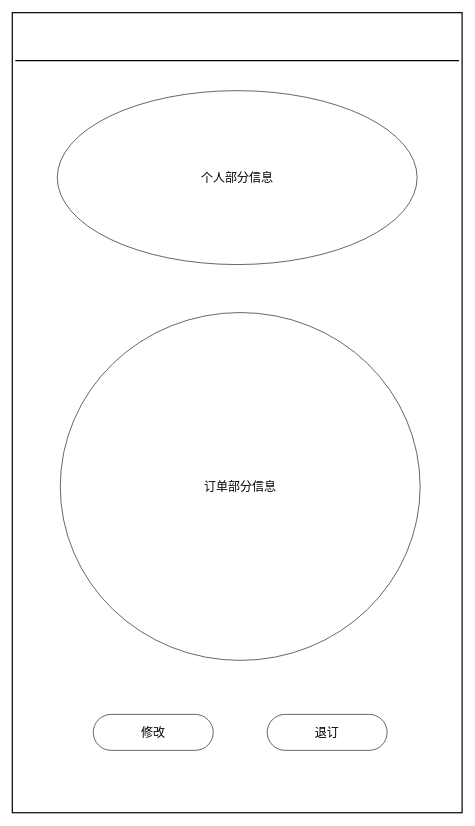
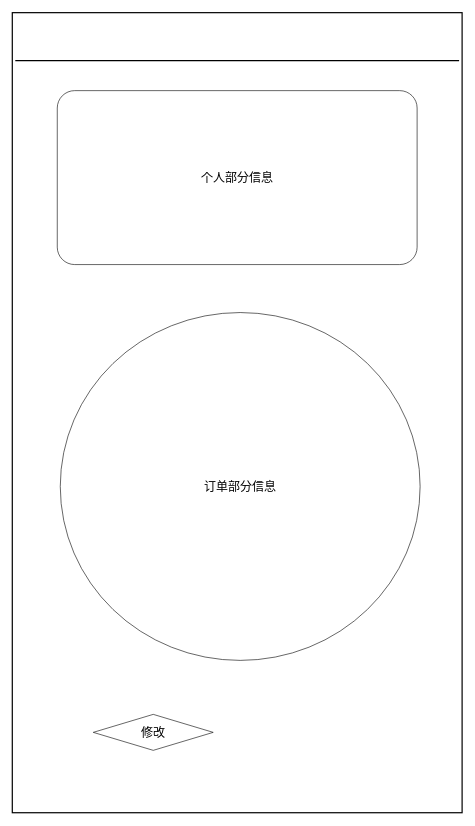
- <mxCell id="4" value="个人部分信息" style="ellipse;whiteSpace=wrap;html=1;fontSize=20;arcSize=10;" parent="1" vertex="1"><mxGeometry x="95" y="150" width="600" height="290" as="geometry" /></mxCell>
+ <mxCell id="4" value="个人部分信息" style="rounded=1;whiteSpace=wrap;html=1;fontSize=20;arcSize=10;" parent="1" vertex="1"><mxGeometry x="95" y="150" width="600" height="290" as="geometry" /></mxCell>
- <mxCell id="6" value="&lt;font style=&quot;font-size: 20px&quot;&gt;修改&lt;/font&gt;" style="rounded=1;whiteSpace=wrap;html=1;arcSize=50;" parent="1" vertex="1"><mxGeometry x="155" y="1190" width="200" height="60" as="geometry" /></mxCell>
+ <mxCell id="6" value="&lt;font style=&quot;font-size: 20px&quot;&gt;修改&lt;/font&gt;" style="rhombus;whiteSpace=wrap;html=1;arcSize=50;" parent="1" vertex="1"><mxGeometry x="155" y="1190" width="200" height="60" as="geometry" /></mxCell>
- <mxCell id="7" value="&lt;span style=&quot;font-size: 20px&quot;&gt;退订&lt;/span&gt;" style="rounded=1;whiteSpace=wrap;html=1;arcSize=50;" parent="1" vertex="1"><mxGeometry x="445" y="1190" width="200" height="60" as="geometry" /></mxCell>
